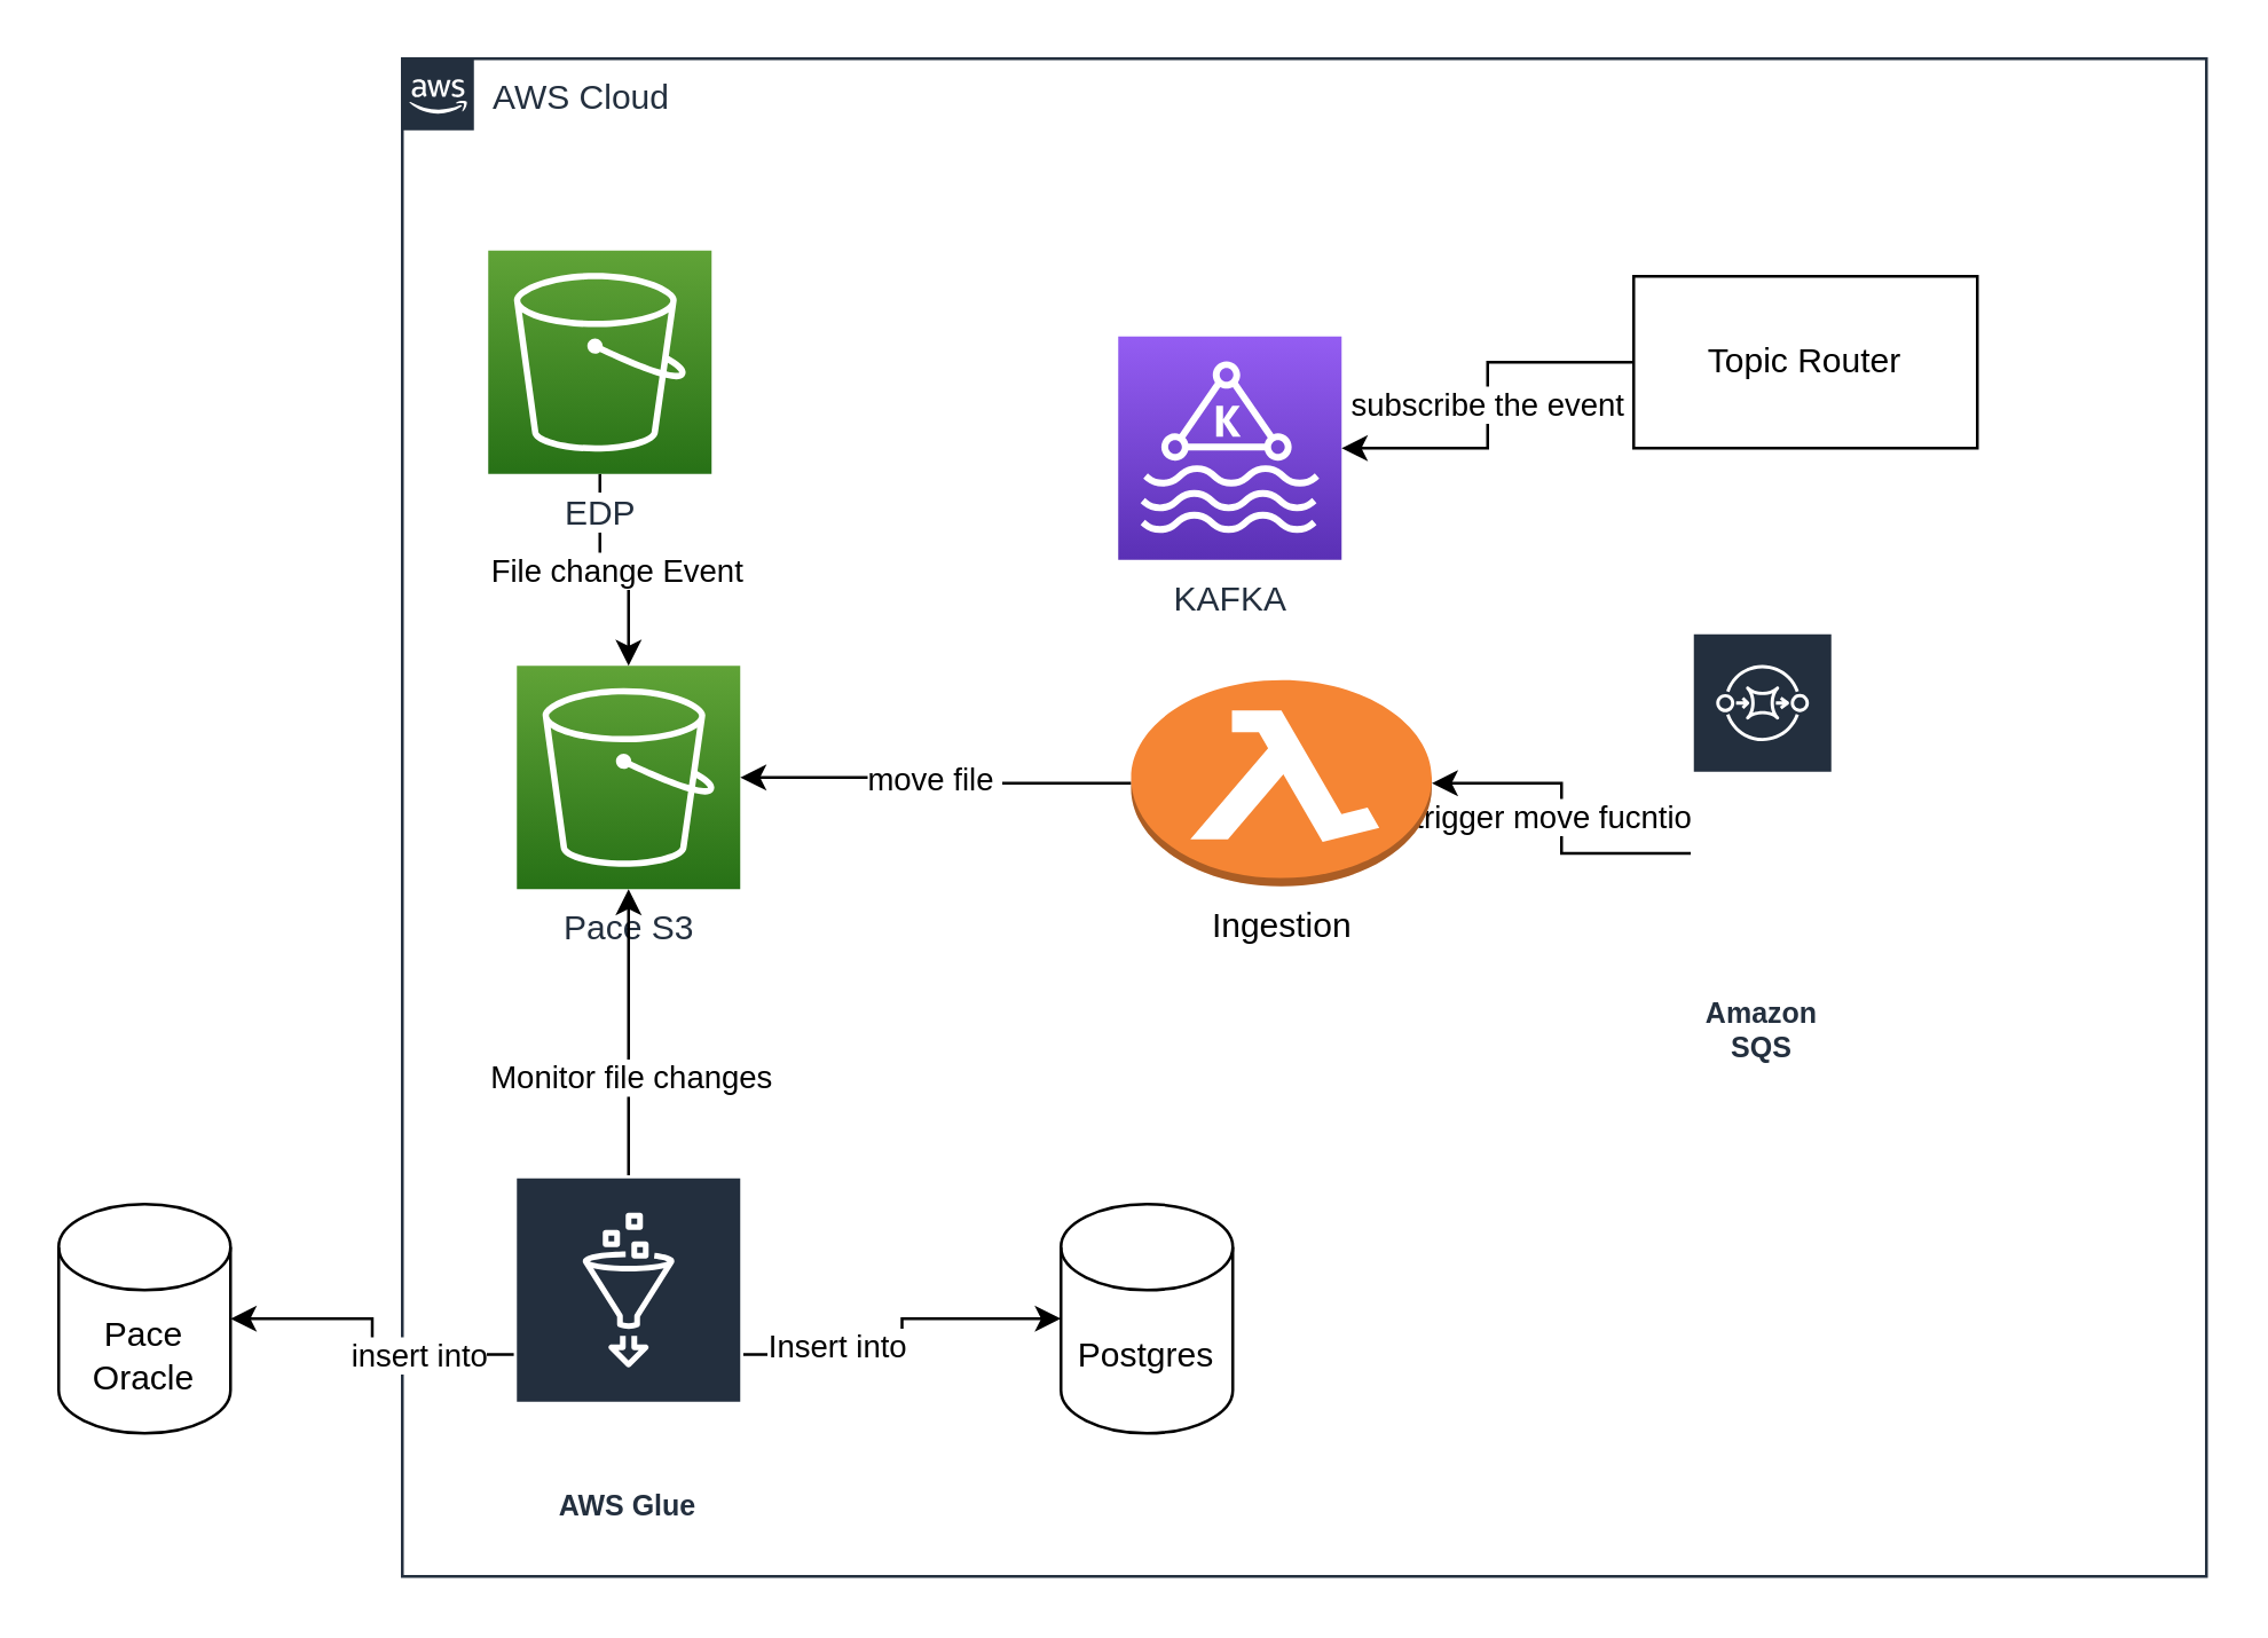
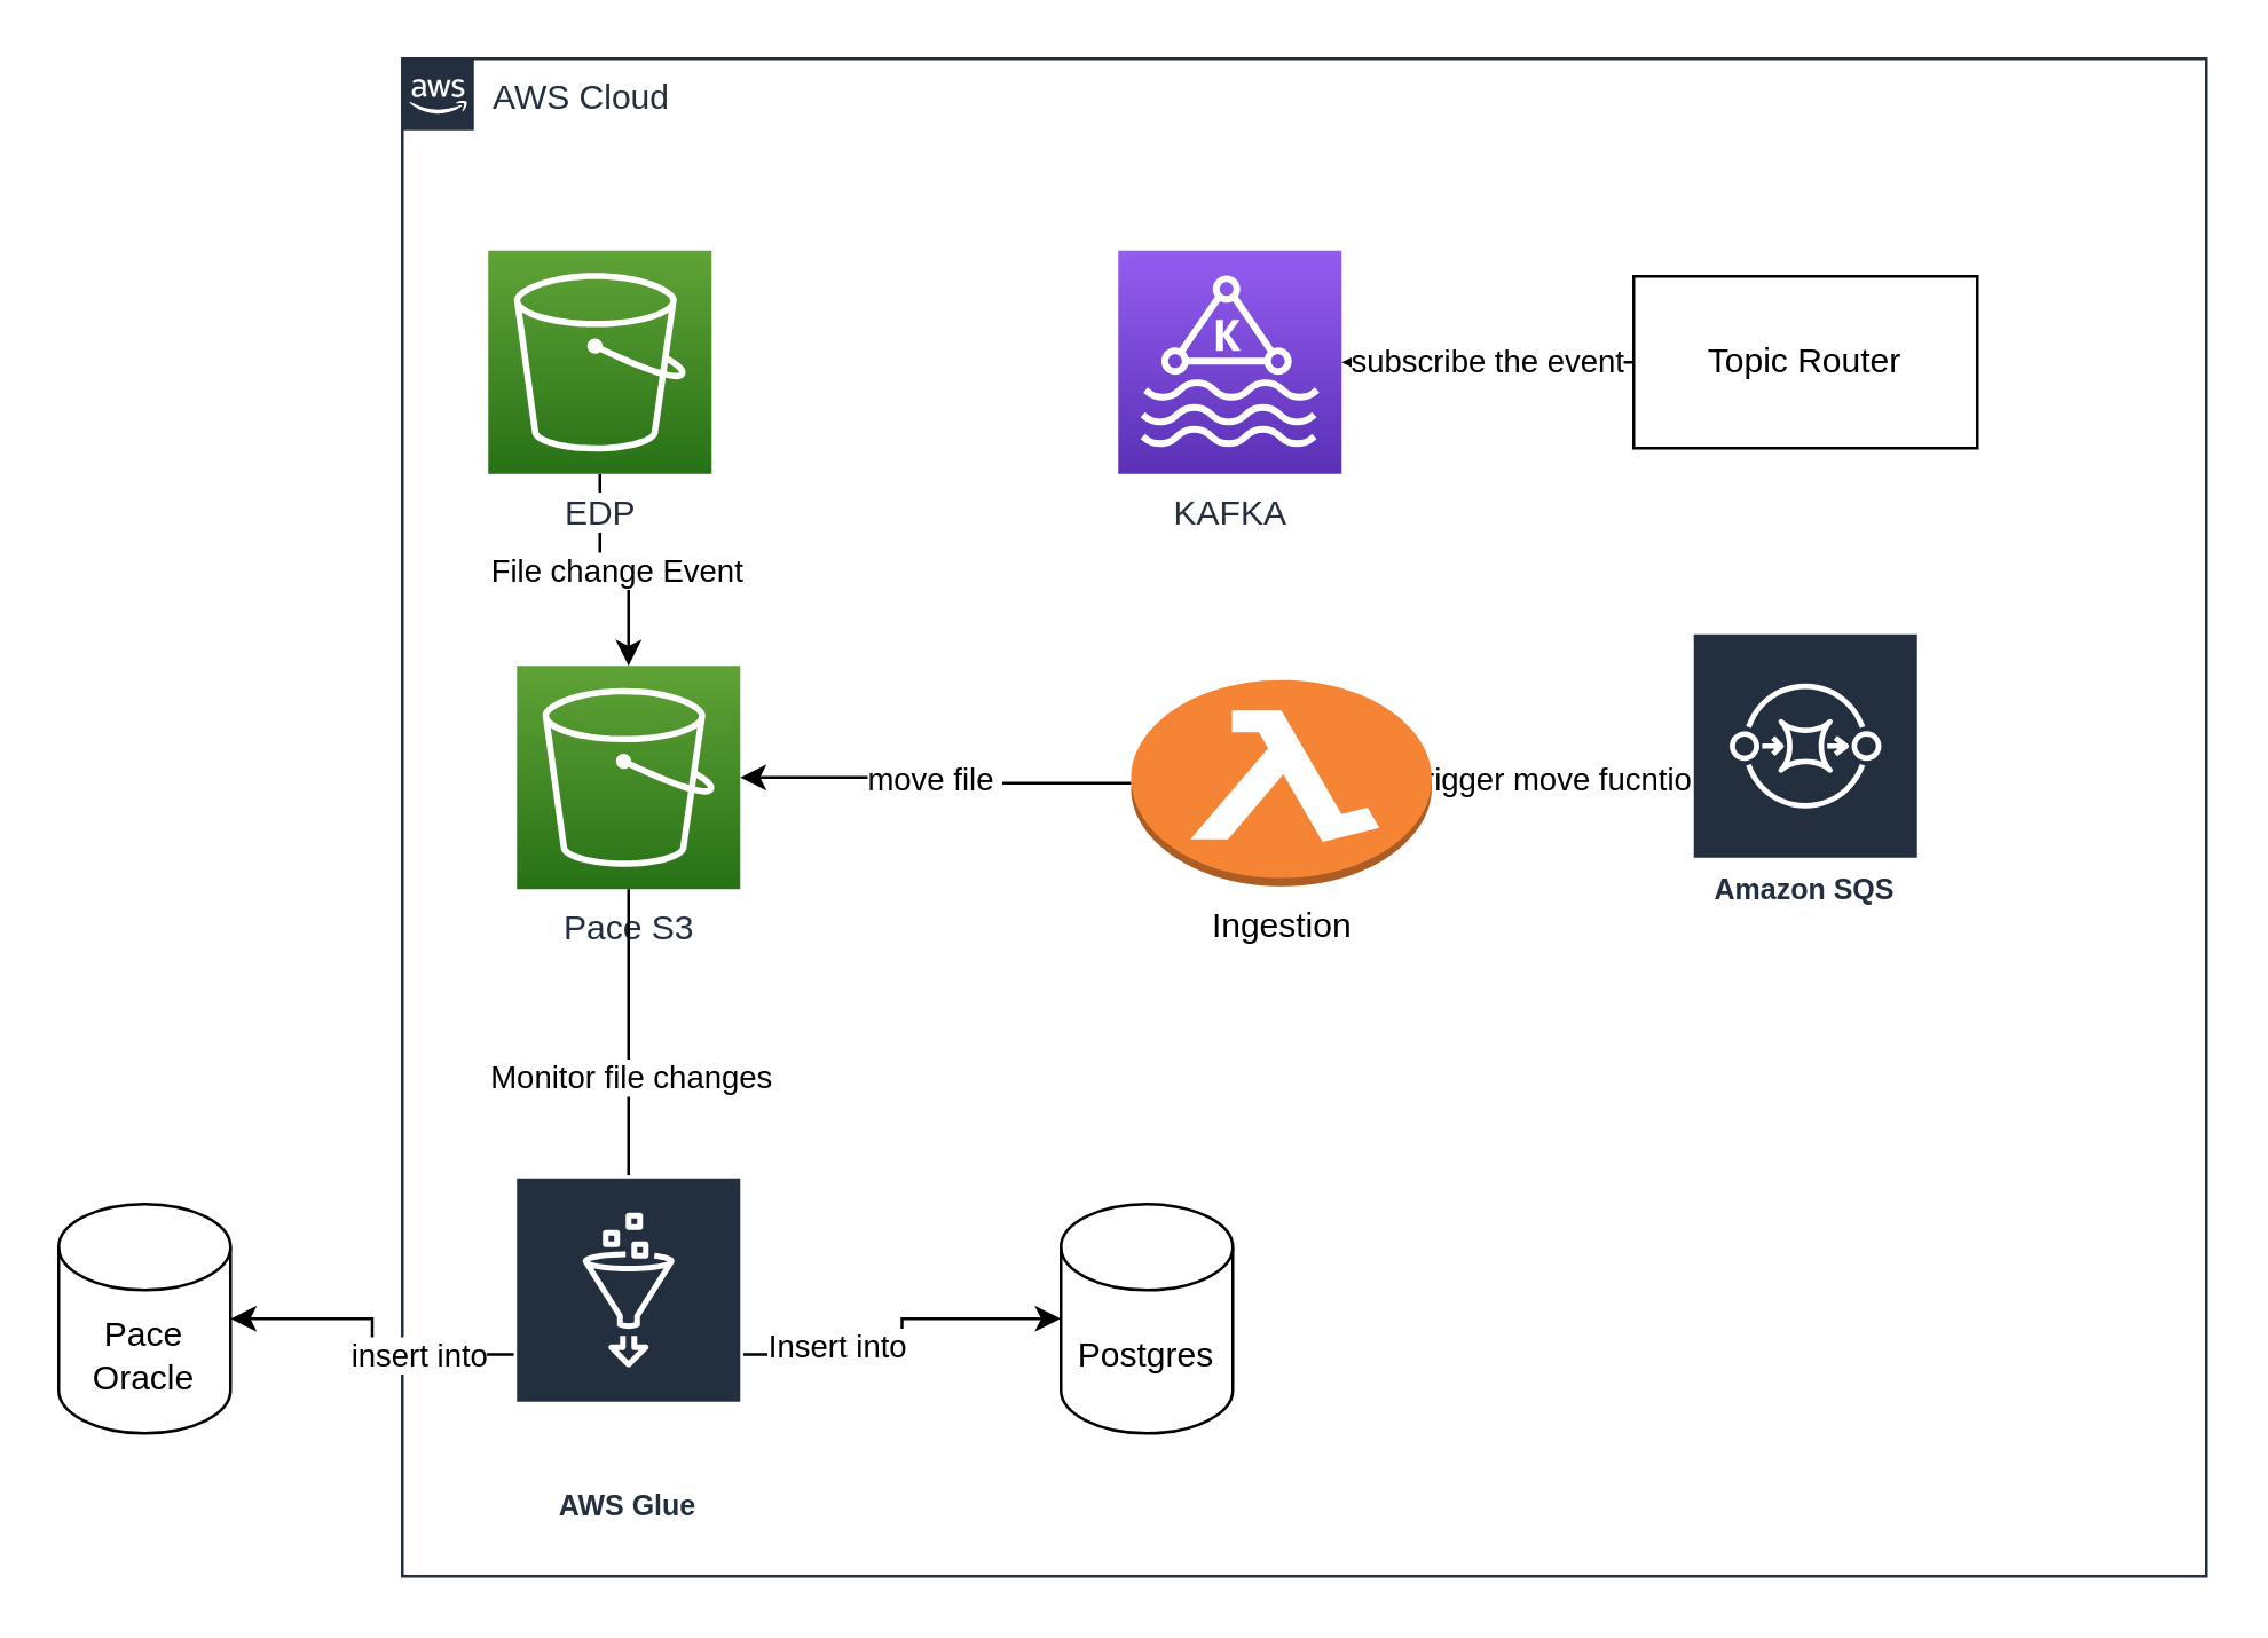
- <mxCell id="16" value="KAFKA" style="outlineConnect=0;fontColor=#232F3E;gradientColor=#945DF2;gradientDirection=north;fillColor=#5A30B5;strokeColor=#ffffff;dashed=0;verticalLabelPosition=bottom;verticalAlign=top;align=center;html=1;fontSize=12;fontStyle=0;aspect=fixed;shape=mxgraph.aws4.resourceIcon;resIcon=mxgraph.aws4.managed_streaming_for_kafka;" vertex="1" parent="1"><mxGeometry x="390" y="117" width="78" height="78" as="geometry" /></mxCell>
+ <mxCell id="16" value="KAFKA" style="outlineConnect=0;fontColor=#232F3E;gradientColor=#945DF2;gradientDirection=north;fillColor=#5A30B5;strokeColor=#ffffff;dashed=0;verticalLabelPosition=bottom;verticalAlign=top;align=center;html=1;fontSize=12;fontStyle=0;aspect=fixed;shape=mxgraph.aws4.resourceIcon;resIcon=mxgraph.aws4.managed_streaming_for_kafka;" vertex="1" parent="1"><mxGeometry x="390" y="87" width="78" height="78" as="geometry" /></mxCell>
- <mxCell id="8" value="Amazon SQS" style="outlineConnect=0;fontColor=#232F3E;gradientColor=none;strokeColor=#ffffff;fillColor=#232F3E;dashed=0;verticalLabelPosition=middle;verticalAlign=bottom;align=center;html=1;whiteSpace=wrap;fontSize=10;fontStyle=1;spacing=3;shape=mxgraph.aws4.productIcon;prIcon=mxgraph.aws4.sqs;" vertex="1" parent="1"><mxGeometry x="590" y="220" width="50" height="155" as="geometry" /></mxCell>
+ <mxCell id="8" value="Amazon SQS" style="outlineConnect=0;fontColor=#232F3E;gradientColor=none;strokeColor=#ffffff;fillColor=#232F3E;dashed=0;verticalLabelPosition=middle;verticalAlign=bottom;align=center;html=1;whiteSpace=wrap;fontSize=10;fontStyle=1;spacing=3;shape=mxgraph.aws4.productIcon;prIcon=mxgraph.aws4.sqs;" vertex="1" parent="1"><mxGeometry x="590" y="220" width="80" height="100" as="geometry" /></mxCell>
- <mxCell id="9" value="" style="edgeStyle=orthogonalEdgeStyle;rounded=0;orthogonalLoop=1;jettySize=auto;html=1;" edge="1" parent="1" source="15" target="3" treatAsSingle="0"><mxGeometry relative="1" as="geometry" /></mxCell>
+ <mxCell id="9" value="" style="edgeStyle=orthogonalEdgeStyle;rounded=0;orthogonalLoop=1;jettySize=auto;html=1;endArrow=none;" edge="1" parent="1" source="15" target="3" treatAsSingle="0"><mxGeometry relative="1" as="geometry" /></mxCell>
